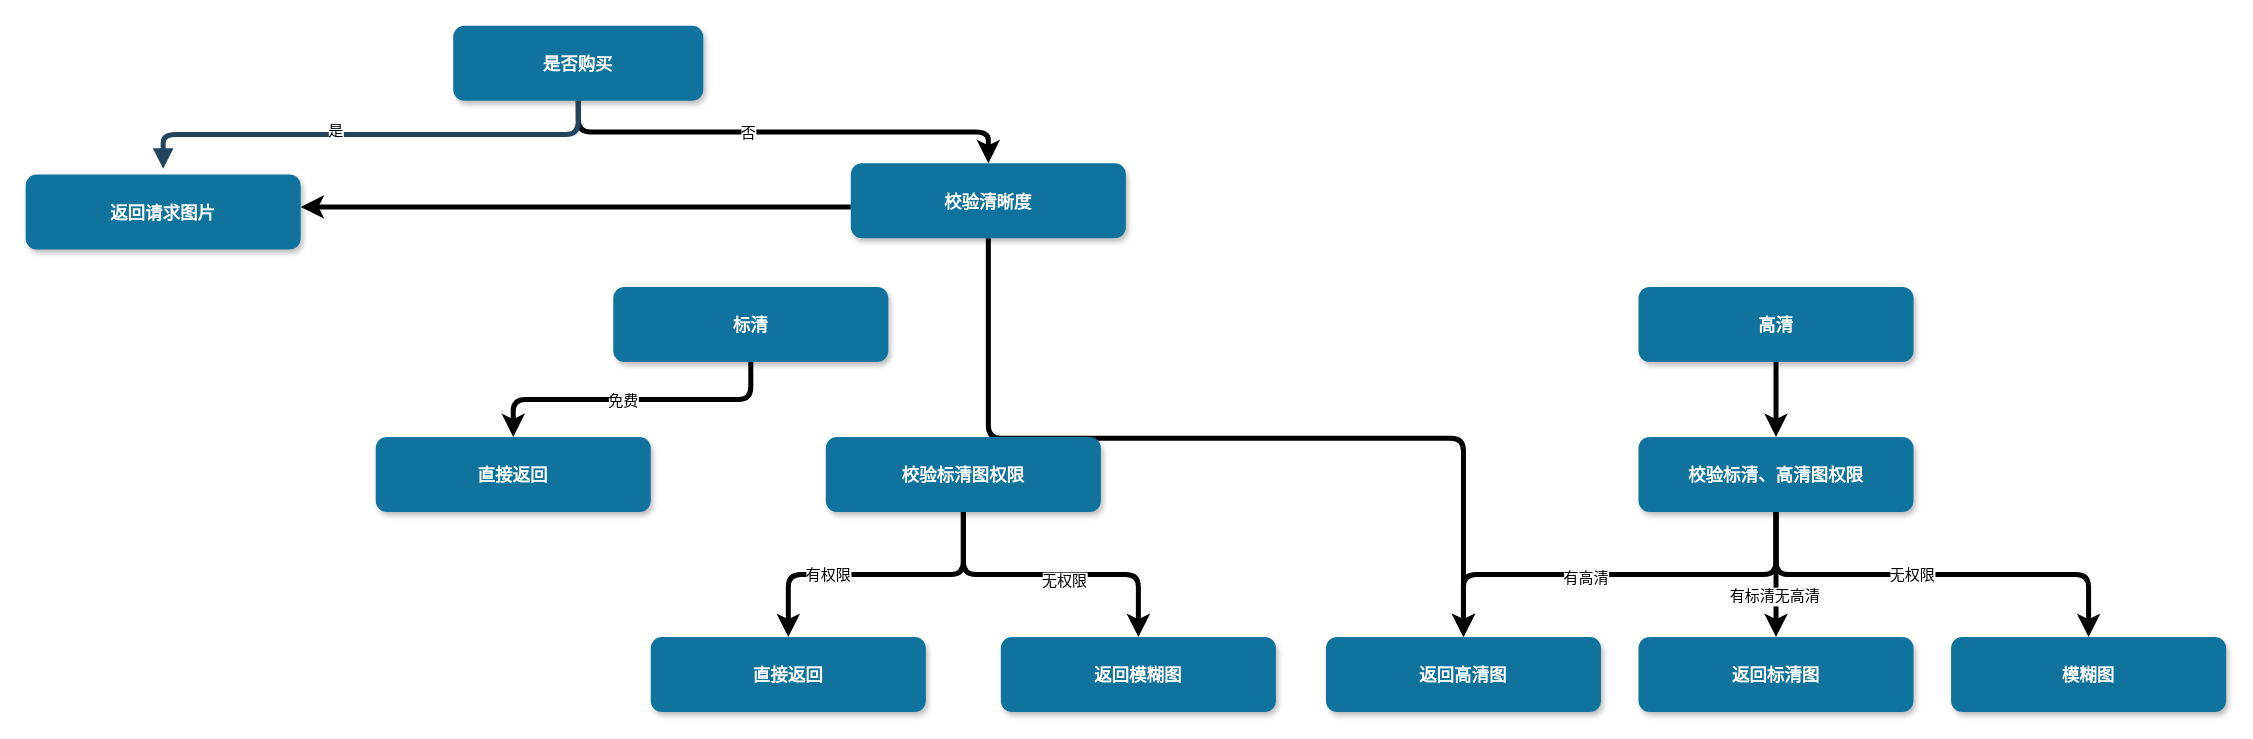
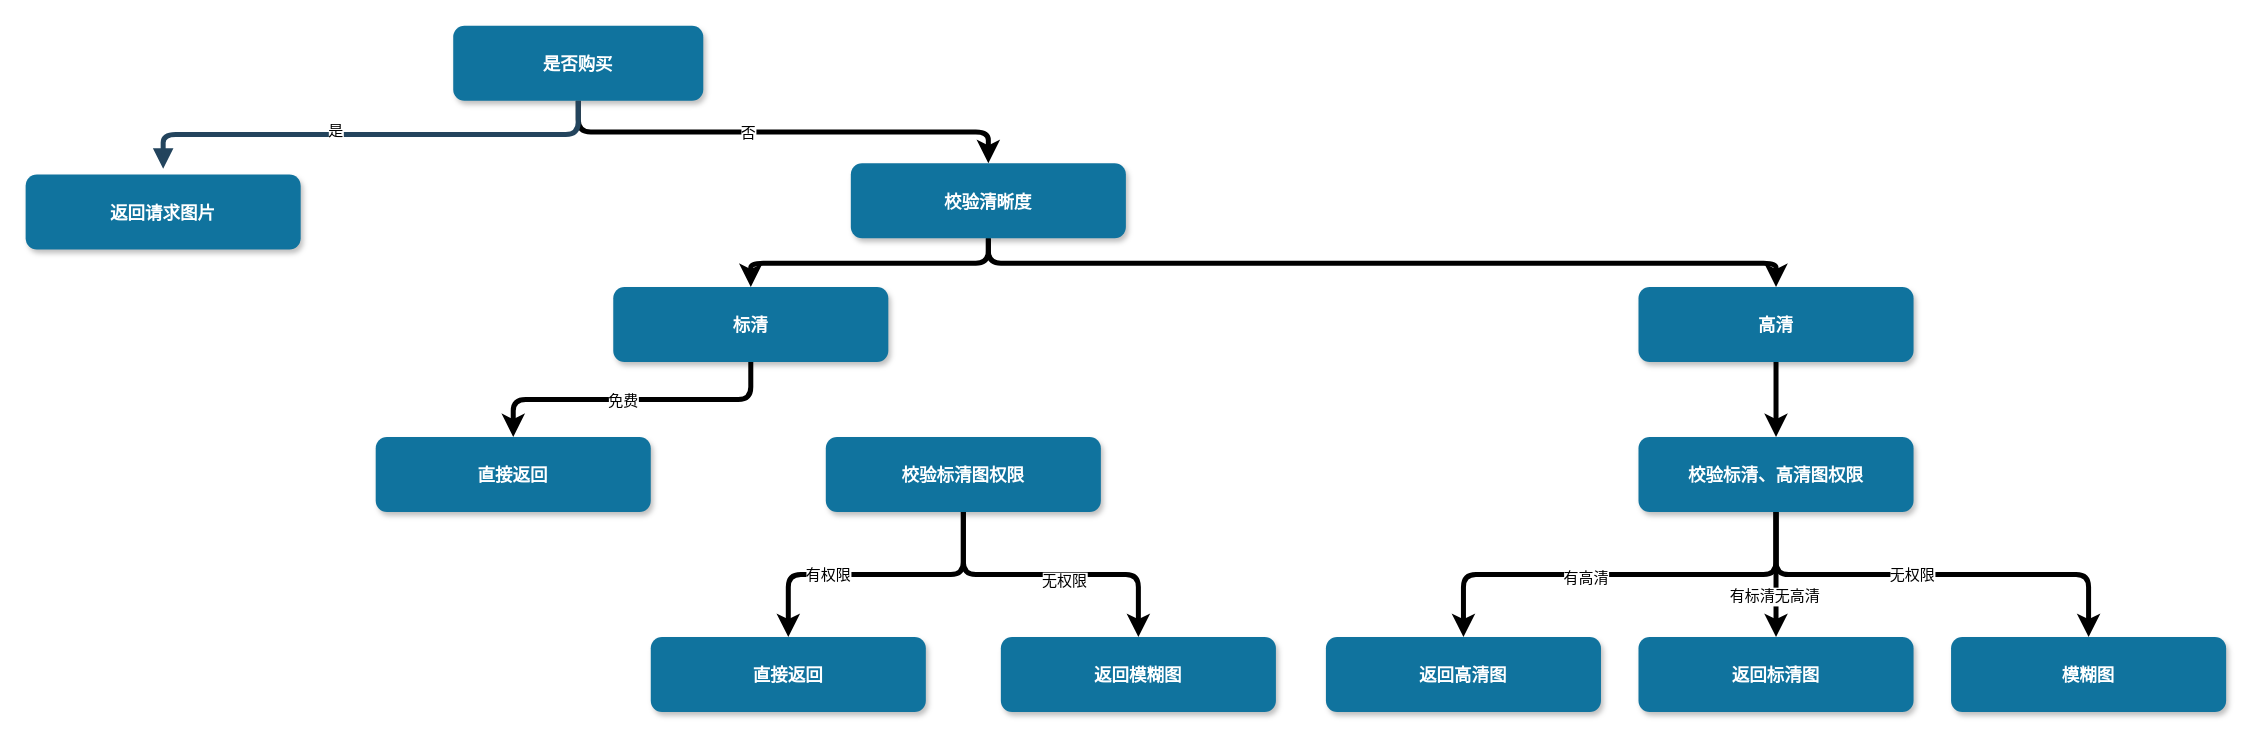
- <mxCell id="7" style="edgeStyle=elbowEdgeStyle;rounded=1;orthogonalLoop=1;jettySize=auto;elbow=vertical;html=1;strokeWidth=4;" parent="1" source="9" target="10" edge="1"><mxGeometry relative="1" as="geometry" /></mxCell>
+ <mxCell id="7" style="edgeStyle=elbowEdgeStyle;rounded=1;orthogonalLoop=1;jettySize=auto;elbow=vertical;html=1;entryX=0.5;entryY=0;entryDx=0;entryDy=0;strokeWidth=4;" parent="1" source="9" target="12" edge="1"><mxGeometry relative="1" as="geometry" /></mxCell>
- <mxCell id="8" style="edgeStyle=elbowEdgeStyle;rounded=1;orthogonalLoop=1;jettySize=auto;elbow=vertical;html=1;strokeWidth=4;" parent="1" source="9" target="32" edge="1"><mxGeometry relative="1" as="geometry" /></mxCell>
+ <mxCell id="8" style="edgeStyle=elbowEdgeStyle;rounded=1;orthogonalLoop=1;jettySize=auto;elbow=vertical;html=1;strokeWidth=4;" parent="1" source="9" target="15" edge="1"><mxGeometry relative="1" as="geometry" /></mxCell>
